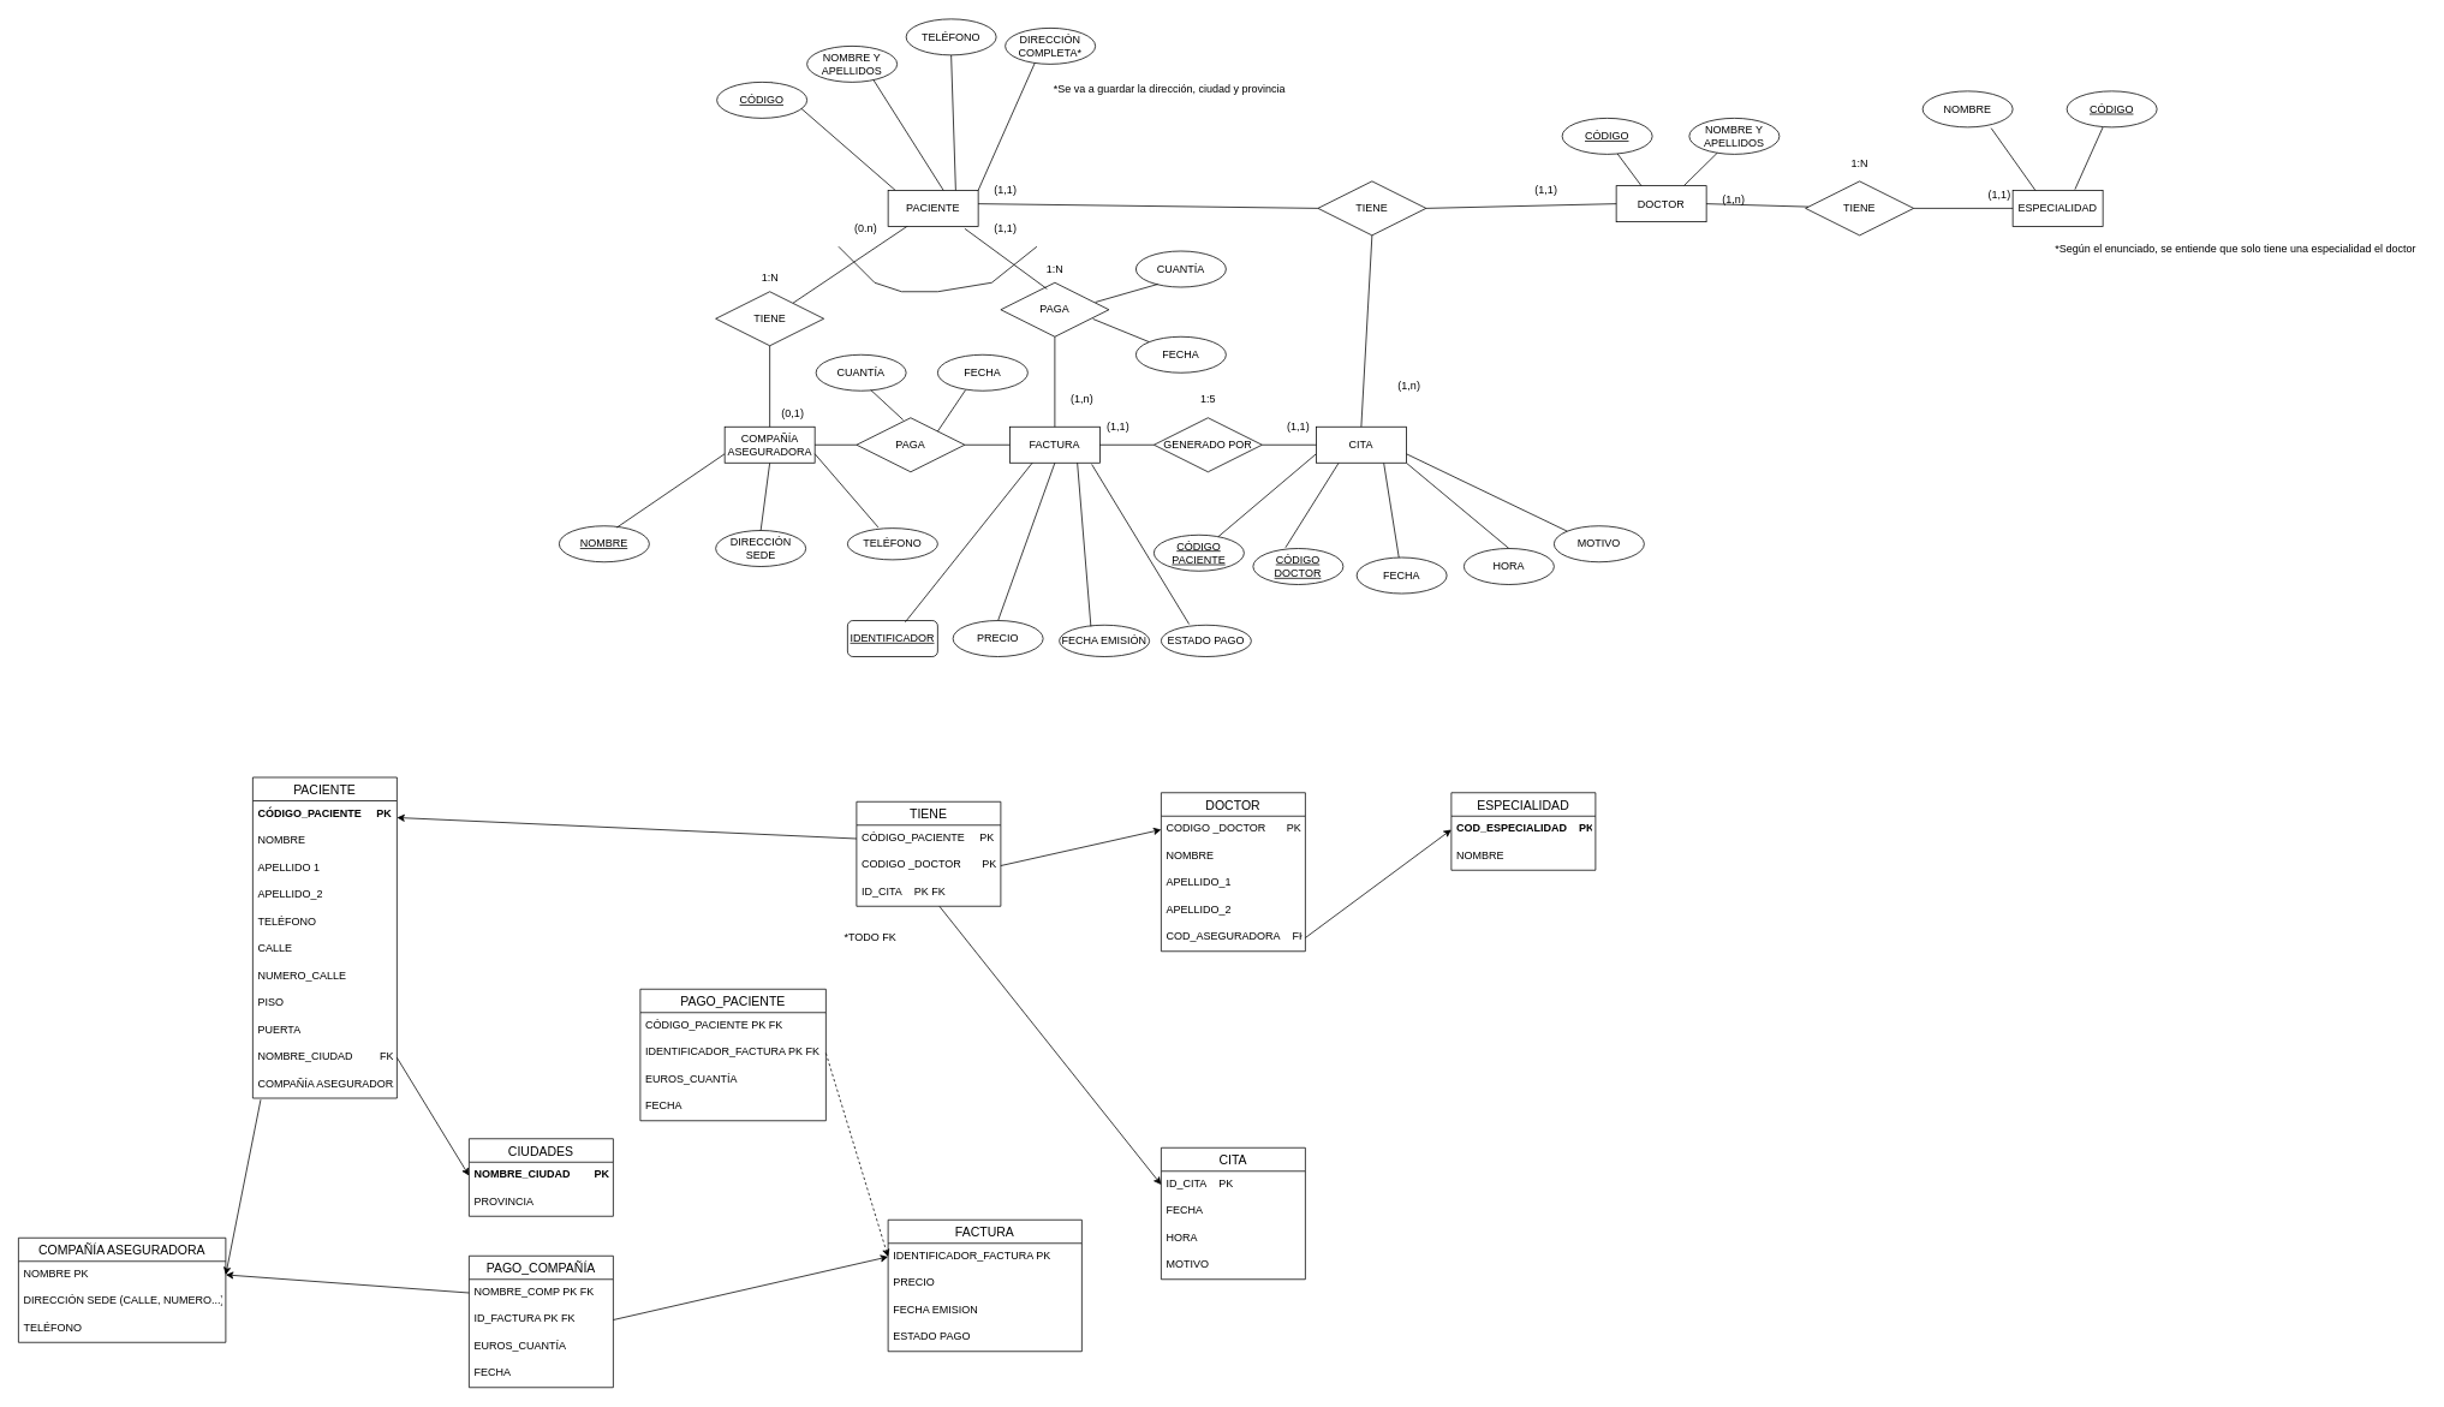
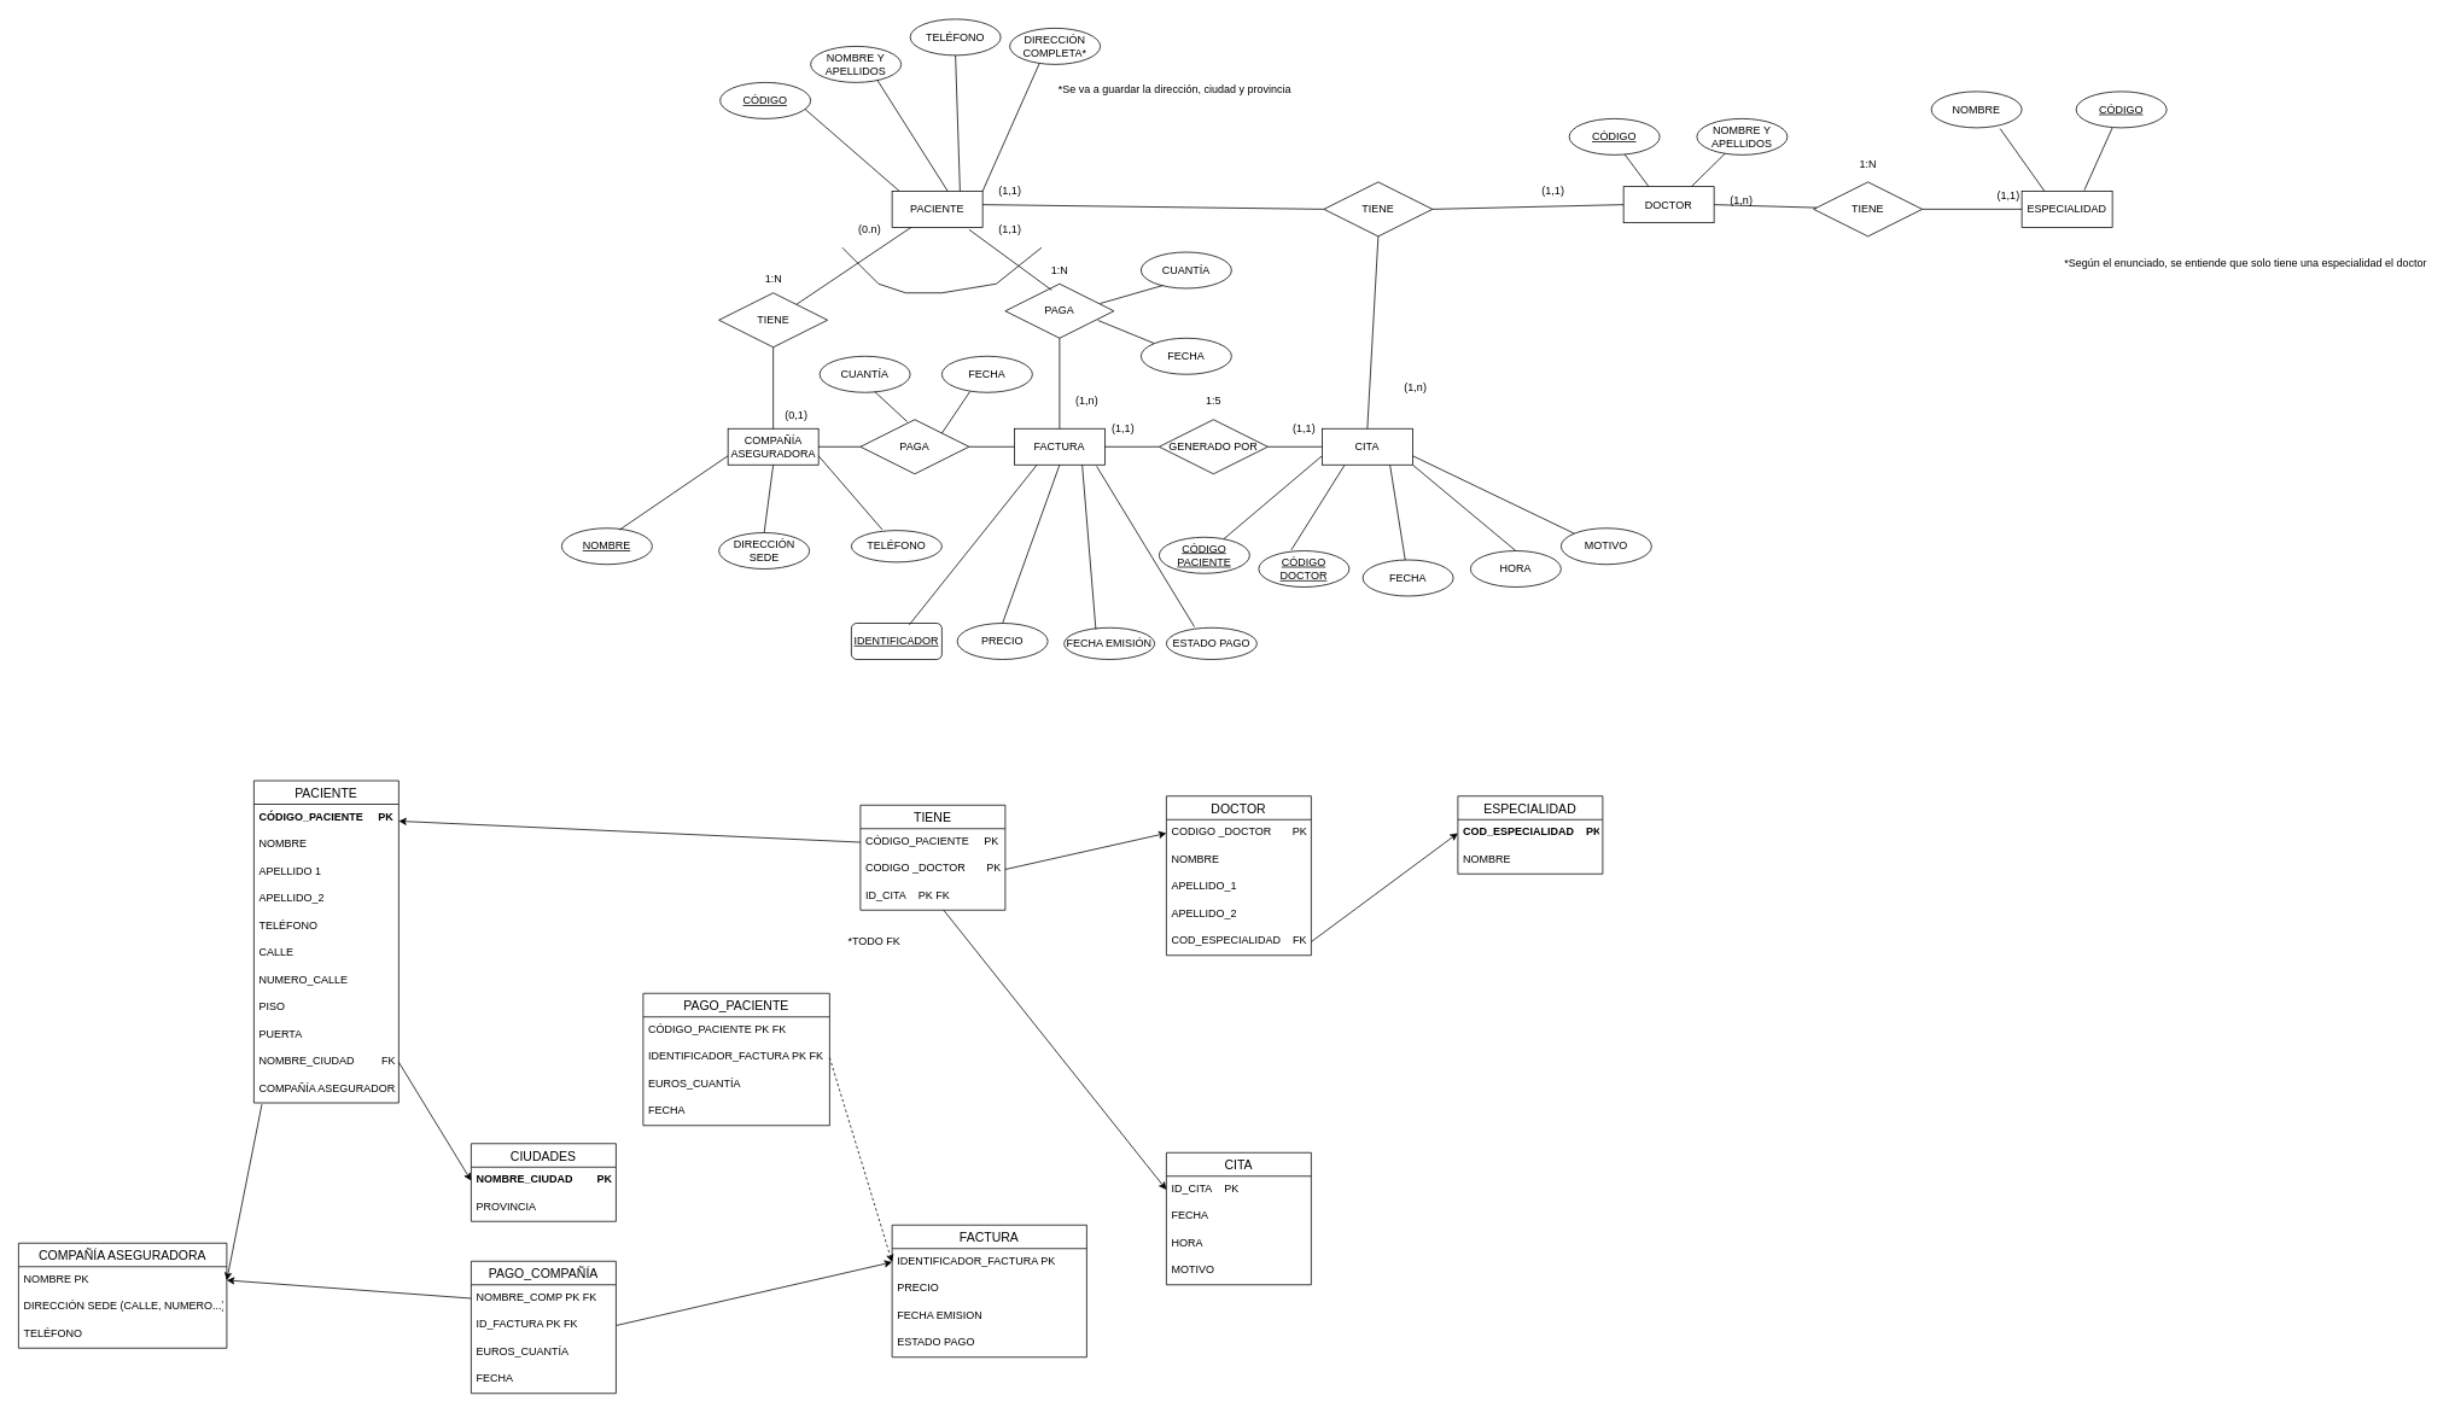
- <mxCell id="34" value="*Según el enunciado, se entiende que solo tiene una especialidad el doctor" style="text;html=1;align=center;verticalAlign=middle;resizable=0;points=[];autosize=1;strokeColor=none;fillColor=none;" parent="1" vertex="1"><mxGeometry x="2270" y="260.5" width="420" height="30" as="geometry" /></mxCell>
+ <mxCell id="34" value="*Según el enunciado, se entiende que solo tiene una especialidad el doctor" style="text;html=1;align=center;verticalAlign=middle;resizable=0;points=[];autosize=1;strokeColor=none;fillColor=none;" parent="1" vertex="1"><mxGeometry x="2270" y="275.5" width="420" height="30" as="geometry" /></mxCell>
- <mxCell id="115" value="COD_ASEGURADORA    FK" style="text;strokeColor=none;fillColor=none;spacingLeft=4;spacingRight=4;overflow=hidden;rotatable=0;points=[[0,0.5],[1,0.5]];portConstraint=eastwest;fontSize=12;" vertex="1" parent="110"><mxGeometry y="146" width="160" height="30" as="geometry" /></mxCell>
+ <mxCell id="115" value="COD_ESPECIALIDAD    FK" style="text;strokeColor=none;fillColor=none;spacingLeft=4;spacingRight=4;overflow=hidden;rotatable=0;points=[[0,0.5],[1,0.5]];portConstraint=eastwest;fontSize=12;" vertex="1" parent="110"><mxGeometry y="146" width="160" height="30" as="geometry" /></mxCell>
